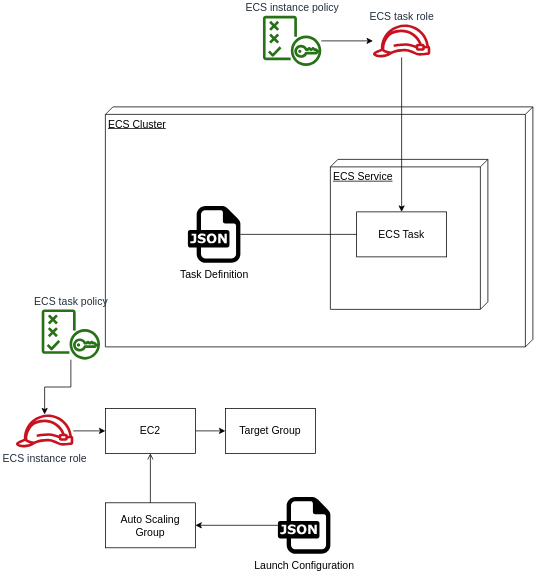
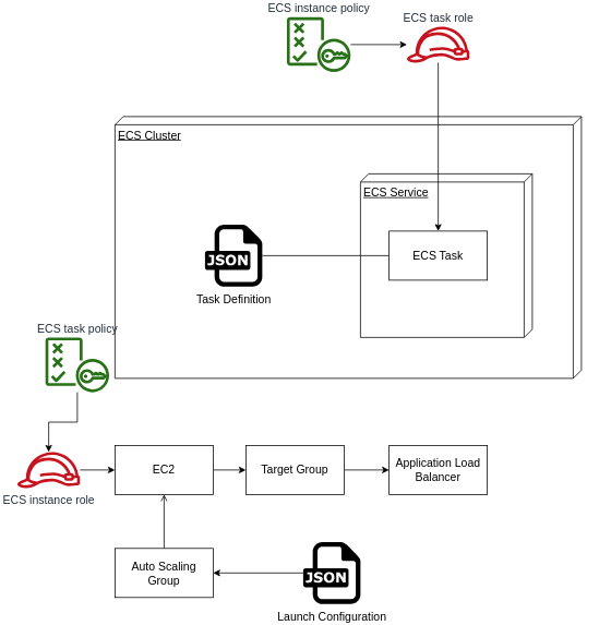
+ <mxCell id="16" style="edgeStyle=orthogonalEdgeStyle;rounded=0;orthogonalLoop=1;jettySize=auto;html=1;fontSize=14;" edge="1" parent="1" source="17" target="15"><mxGeometry relative="1" as="geometry" /></mxCell>
+ <mxCell id="15" value="Application Load Balancer" style="rounded=0;whiteSpace=wrap;html=1;fontSize=14;" vertex="1" parent="1"><mxGeometry x="475" y="544" width="120" height="60" as="geometry" /></mxCell>
